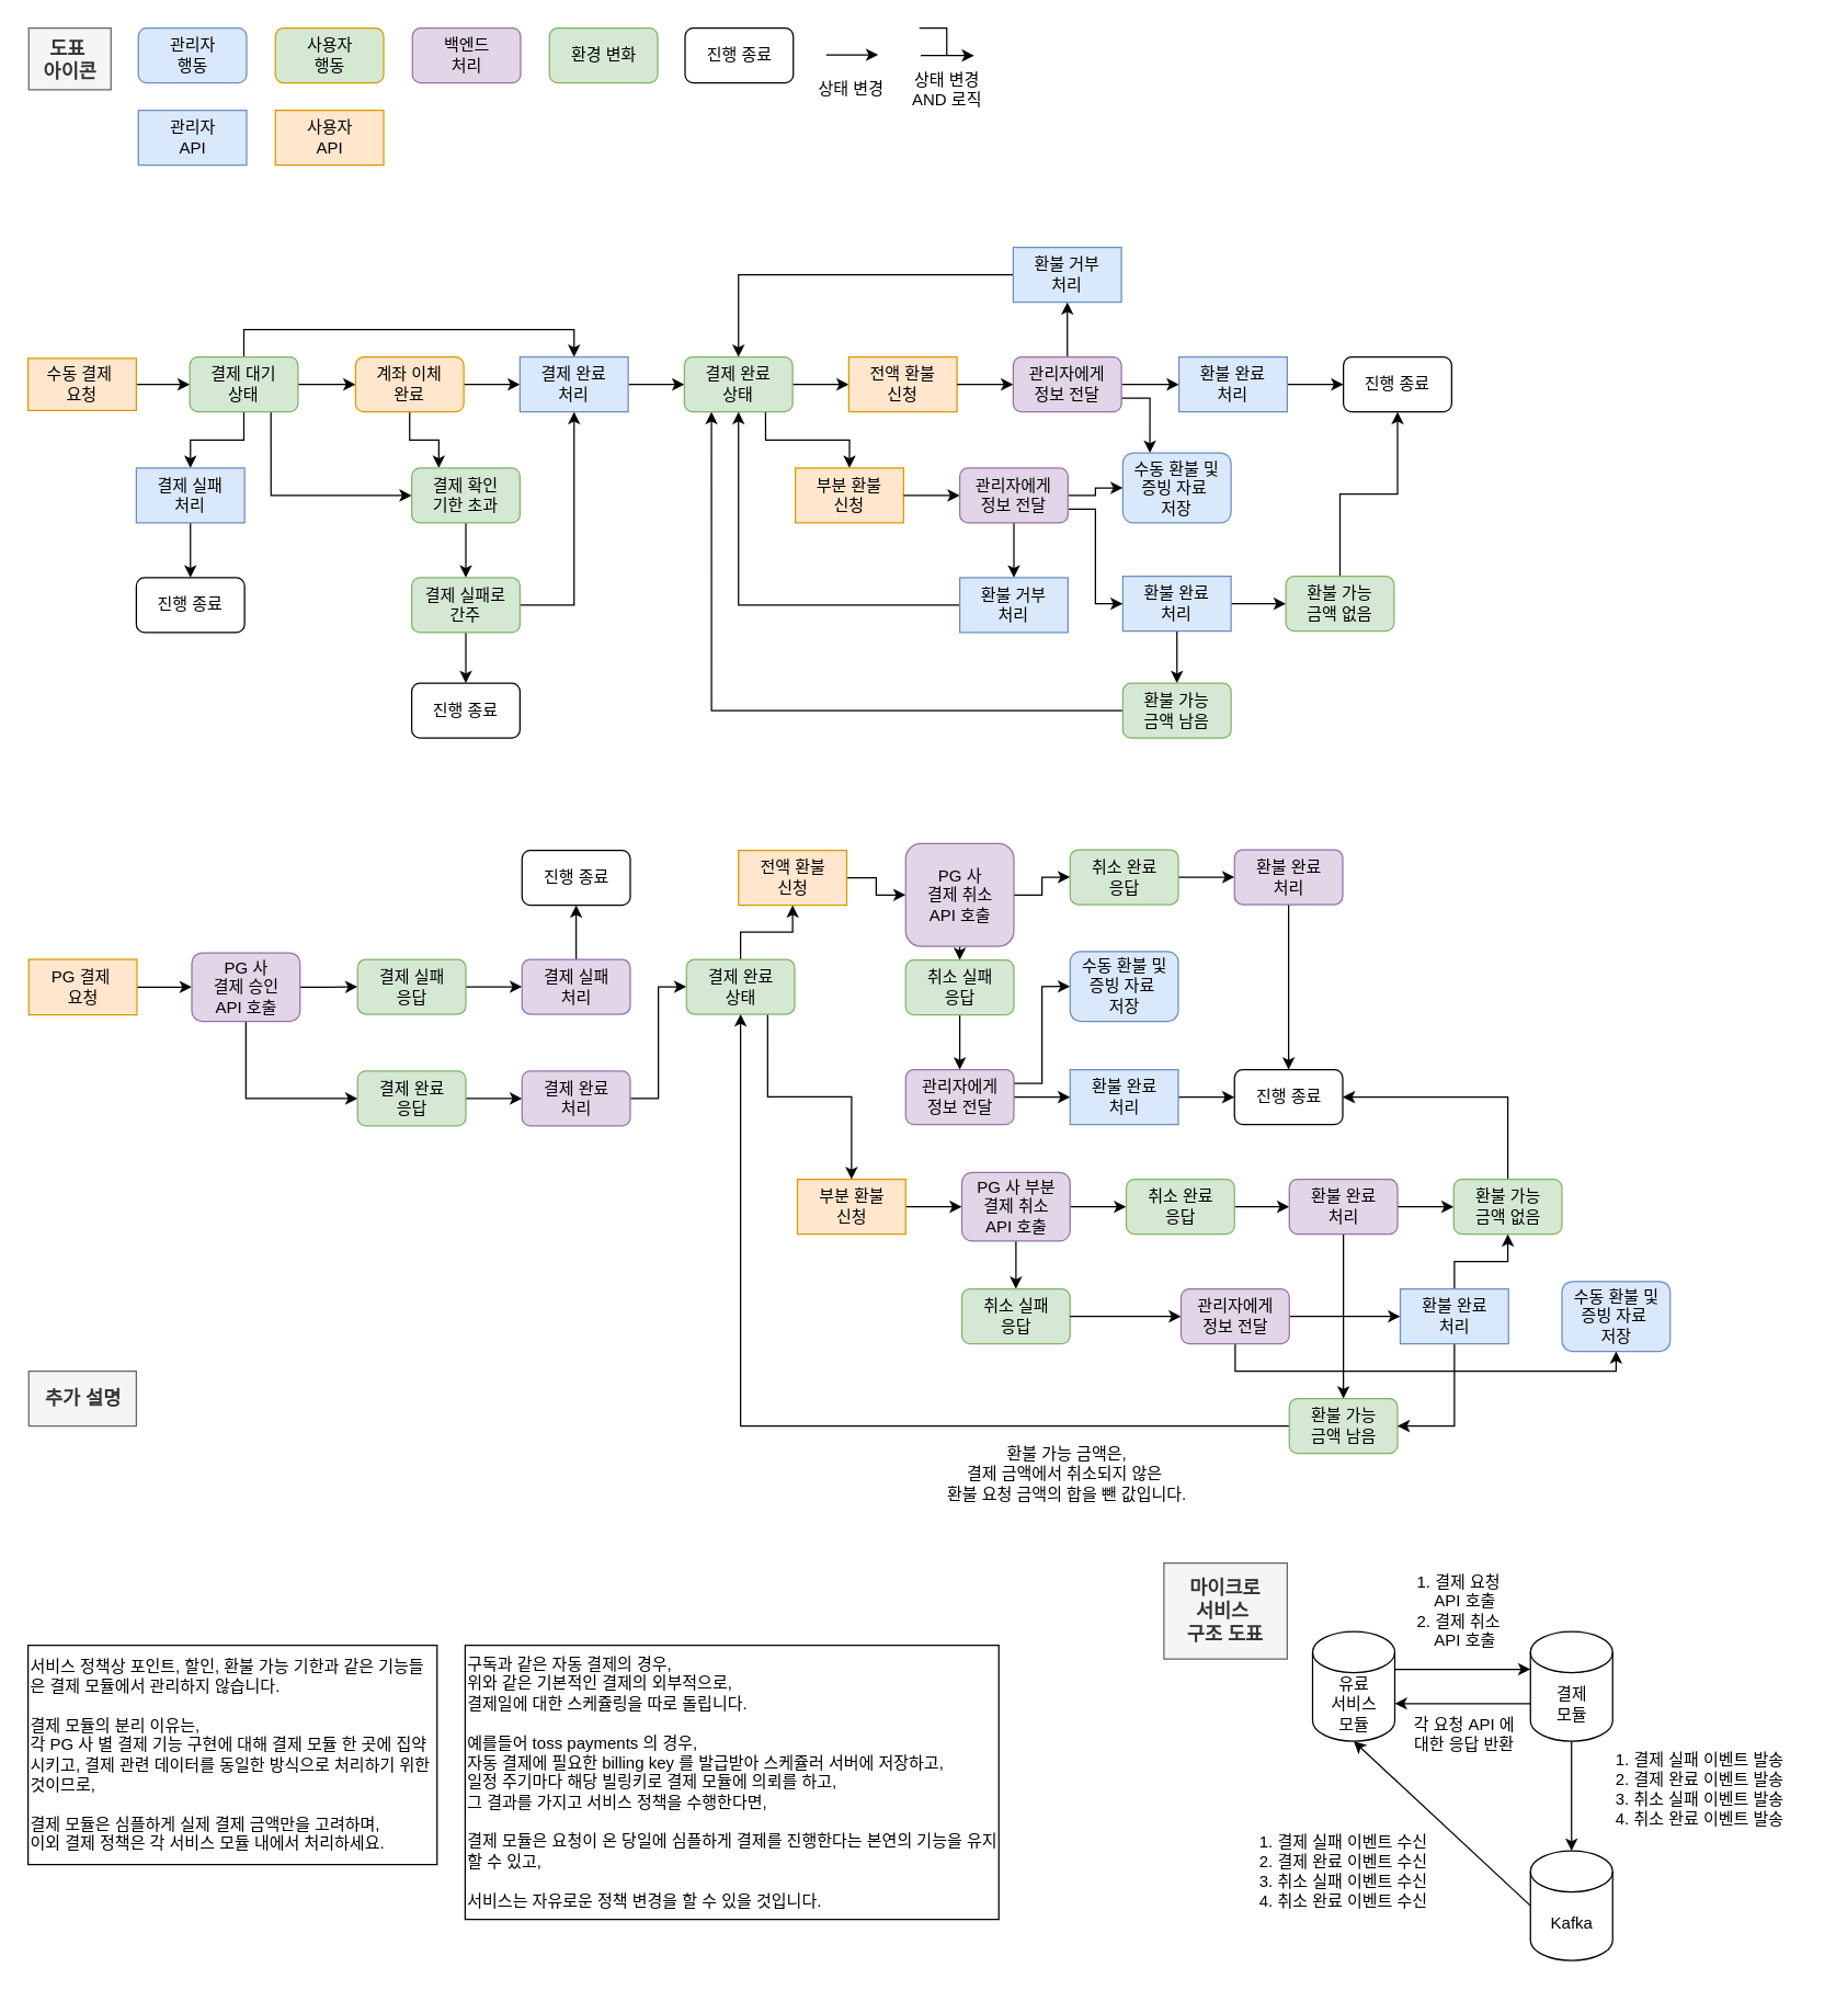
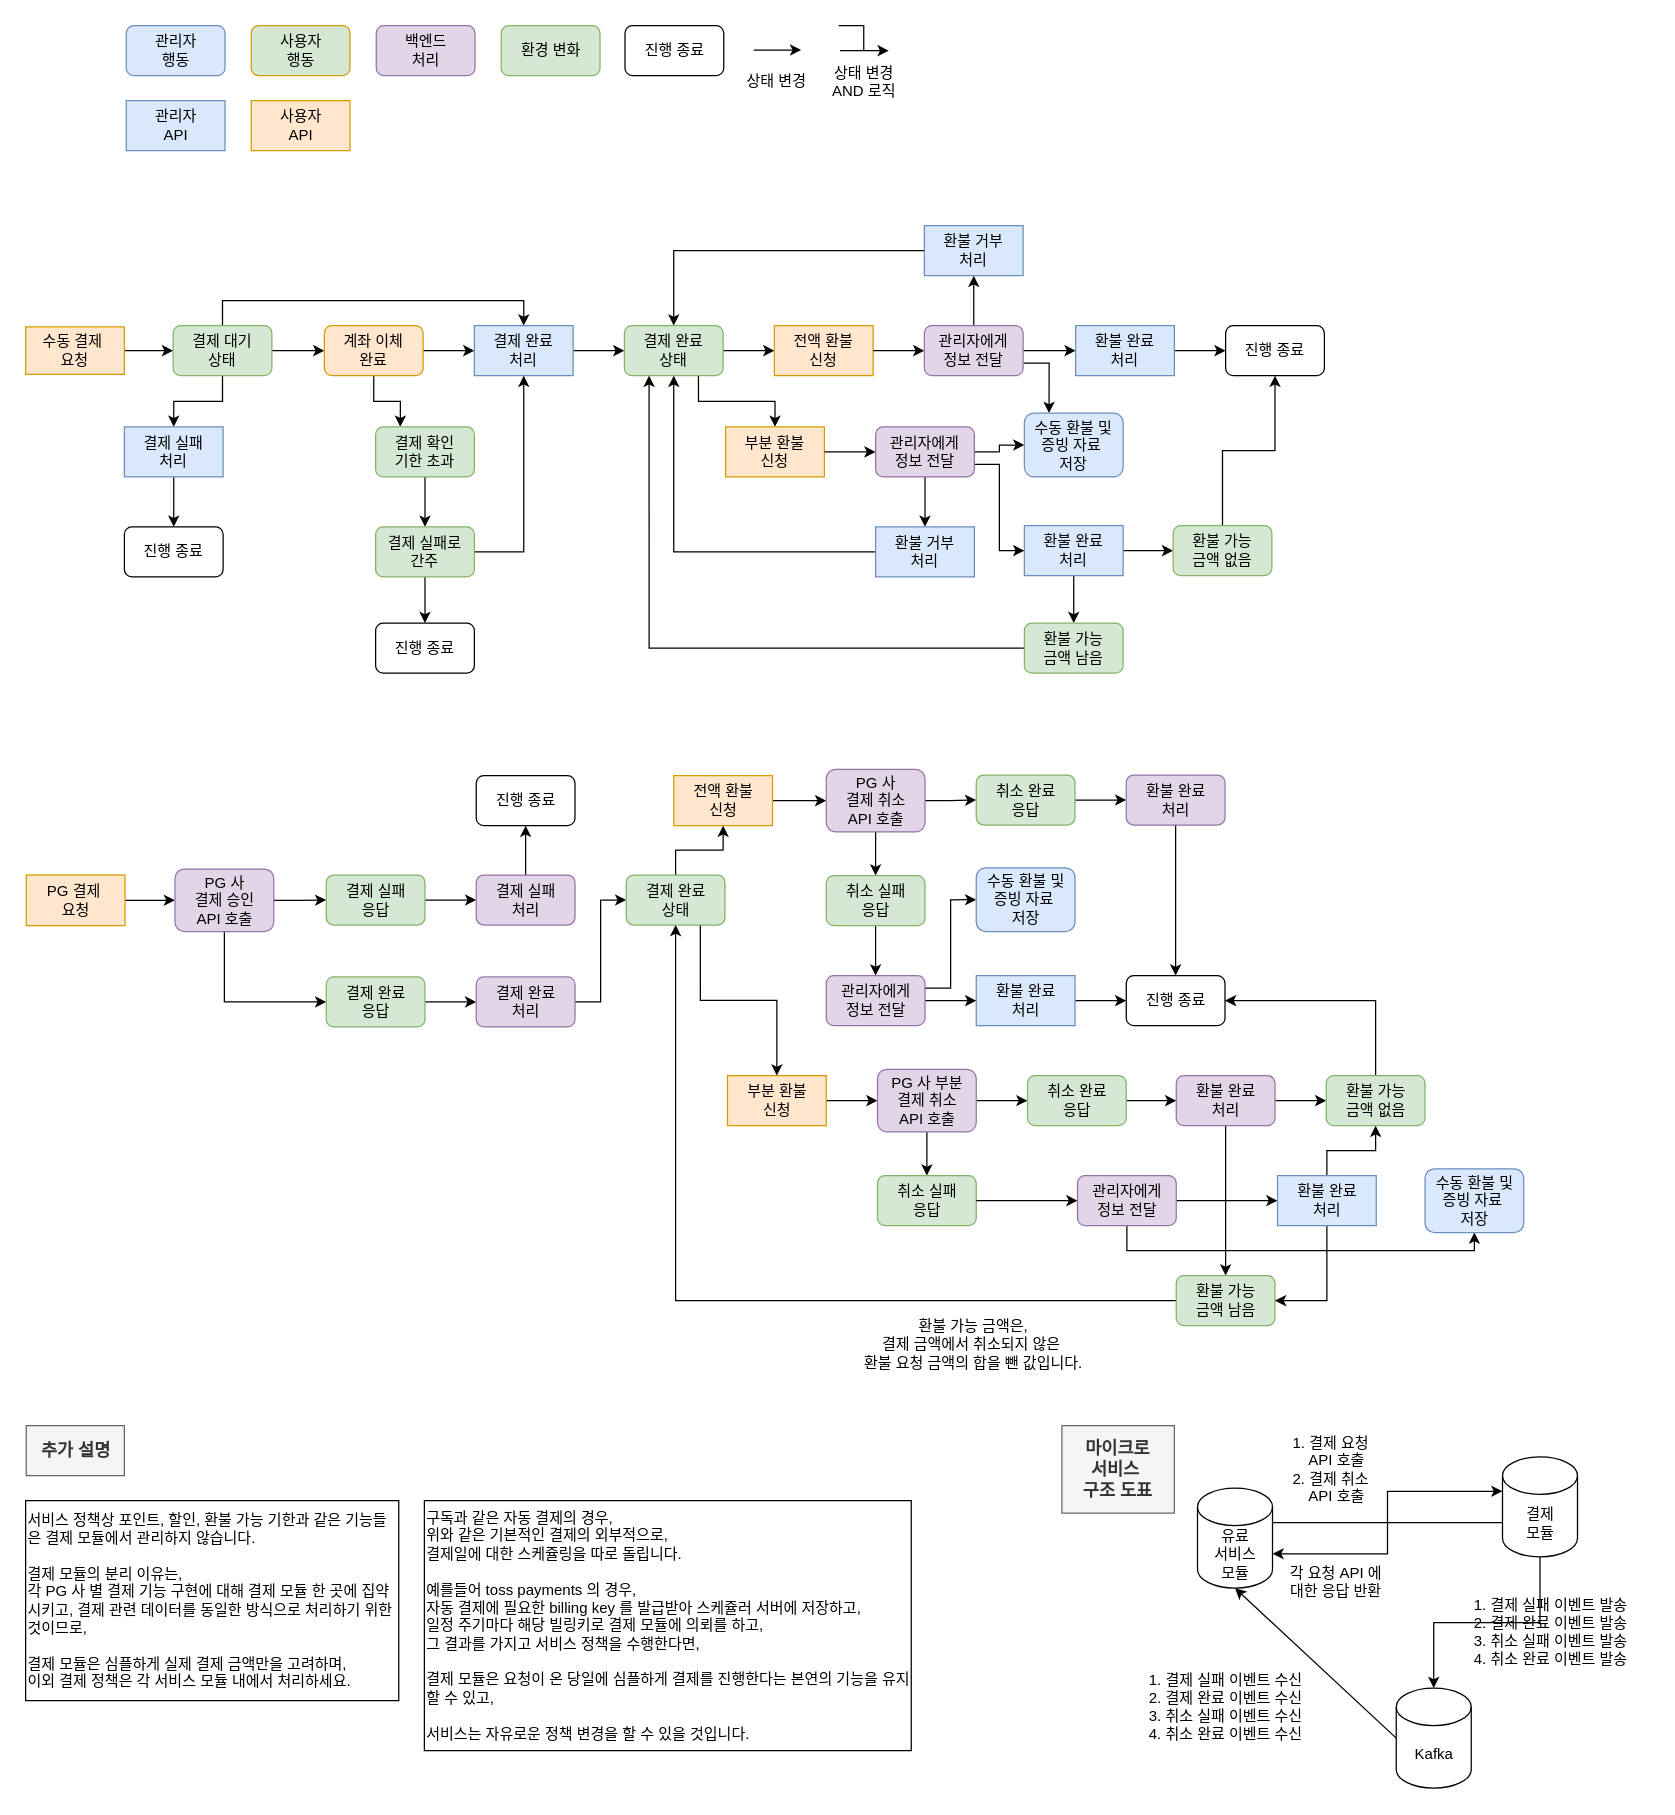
- <mxCell id="2" value="도표&amp;nbsp;&lt;div&gt;아이콘&lt;/div&gt;" style="text;html=1;align=center;verticalAlign=middle;whiteSpace=wrap;rounded=0;fontStyle=1;fontSize=14;fillColor=#f5f5f5;fontColor=#333333;strokeColor=#666666;" parent="1" vertex="1"><mxGeometry x="20.5" y="20" width="60" height="45" as="geometry" /></mxCell>
- <mxCell id="22" style="edgeStyle=orthogonalEdgeStyle;rounded=0;orthogonalLoop=1;jettySize=auto;html=1;exitX=0.75;exitY=1;exitDx=0;exitDy=0;entryX=0;entryY=0.5;entryDx=0;entryDy=0;" edge="1" parent="1" source="24" target="37"><mxGeometry relative="1" as="geometry" /></mxCell>
- <mxCell id="46" value="PG 사&lt;div&gt;결제 취소&lt;/div&gt;&lt;div&gt;API 호출&lt;/div&gt;" style="rounded=1;whiteSpace=wrap;html=1;fillColor=#e1d5e7;strokeColor=#9673a6;" parent="1" vertex="1"><mxGeometry x="660.5" y="615" width="79" height="75" as="geometry" /></mxCell>
+ <mxCell id="46" value="PG 사&lt;div&gt;결제 취소&lt;/div&gt;&lt;div&gt;API 호출&lt;/div&gt;" style="rounded=1;whiteSpace=wrap;html=1;fillColor=#e1d5e7;strokeColor=#9673a6;" parent="1" vertex="1"><mxGeometry x="660.5" y="615" width="79" height="50" as="geometry" /></mxCell>
- <mxCell id="139" value="추가 설명" style="text;html=1;align=center;verticalAlign=middle;whiteSpace=wrap;rounded=0;fontStyle=1;fontSize=14;fillColor=#f5f5f5;fontColor=#333333;strokeColor=#666666;" vertex="1" parent="1"><mxGeometry x="20.5" y="1000" width="78.5" height="40" as="geometry" /></mxCell>
+ <mxCell id="139" value="추가 설명" style="text;html=1;align=center;verticalAlign=middle;whiteSpace=wrap;rounded=0;fontStyle=1;fontSize=14;fillColor=#f5f5f5;fontColor=#333333;strokeColor=#666666;" vertex="1" parent="1"><mxGeometry x="20.5" y="1140" width="78.5" height="40" as="geometry" /></mxCell>
- <mxCell id="113" value="결제&lt;div&gt;모듈&lt;/div&gt;" style="shape=cylinder3;whiteSpace=wrap;html=1;boundedLbl=1;backgroundOutline=1;size=15;" parent="1" vertex="1"><mxGeometry x="1116.5" y="1190" width="60" height="80" as="geometry" /></mxCell>
+ <mxCell id="113" value="결제&lt;div&gt;모듈&lt;/div&gt;" style="shape=cylinder3;whiteSpace=wrap;html=1;boundedLbl=1;backgroundOutline=1;size=15;" parent="1" vertex="1"><mxGeometry x="1201.5" y="1165" width="60" height="80" as="geometry" /></mxCell>
